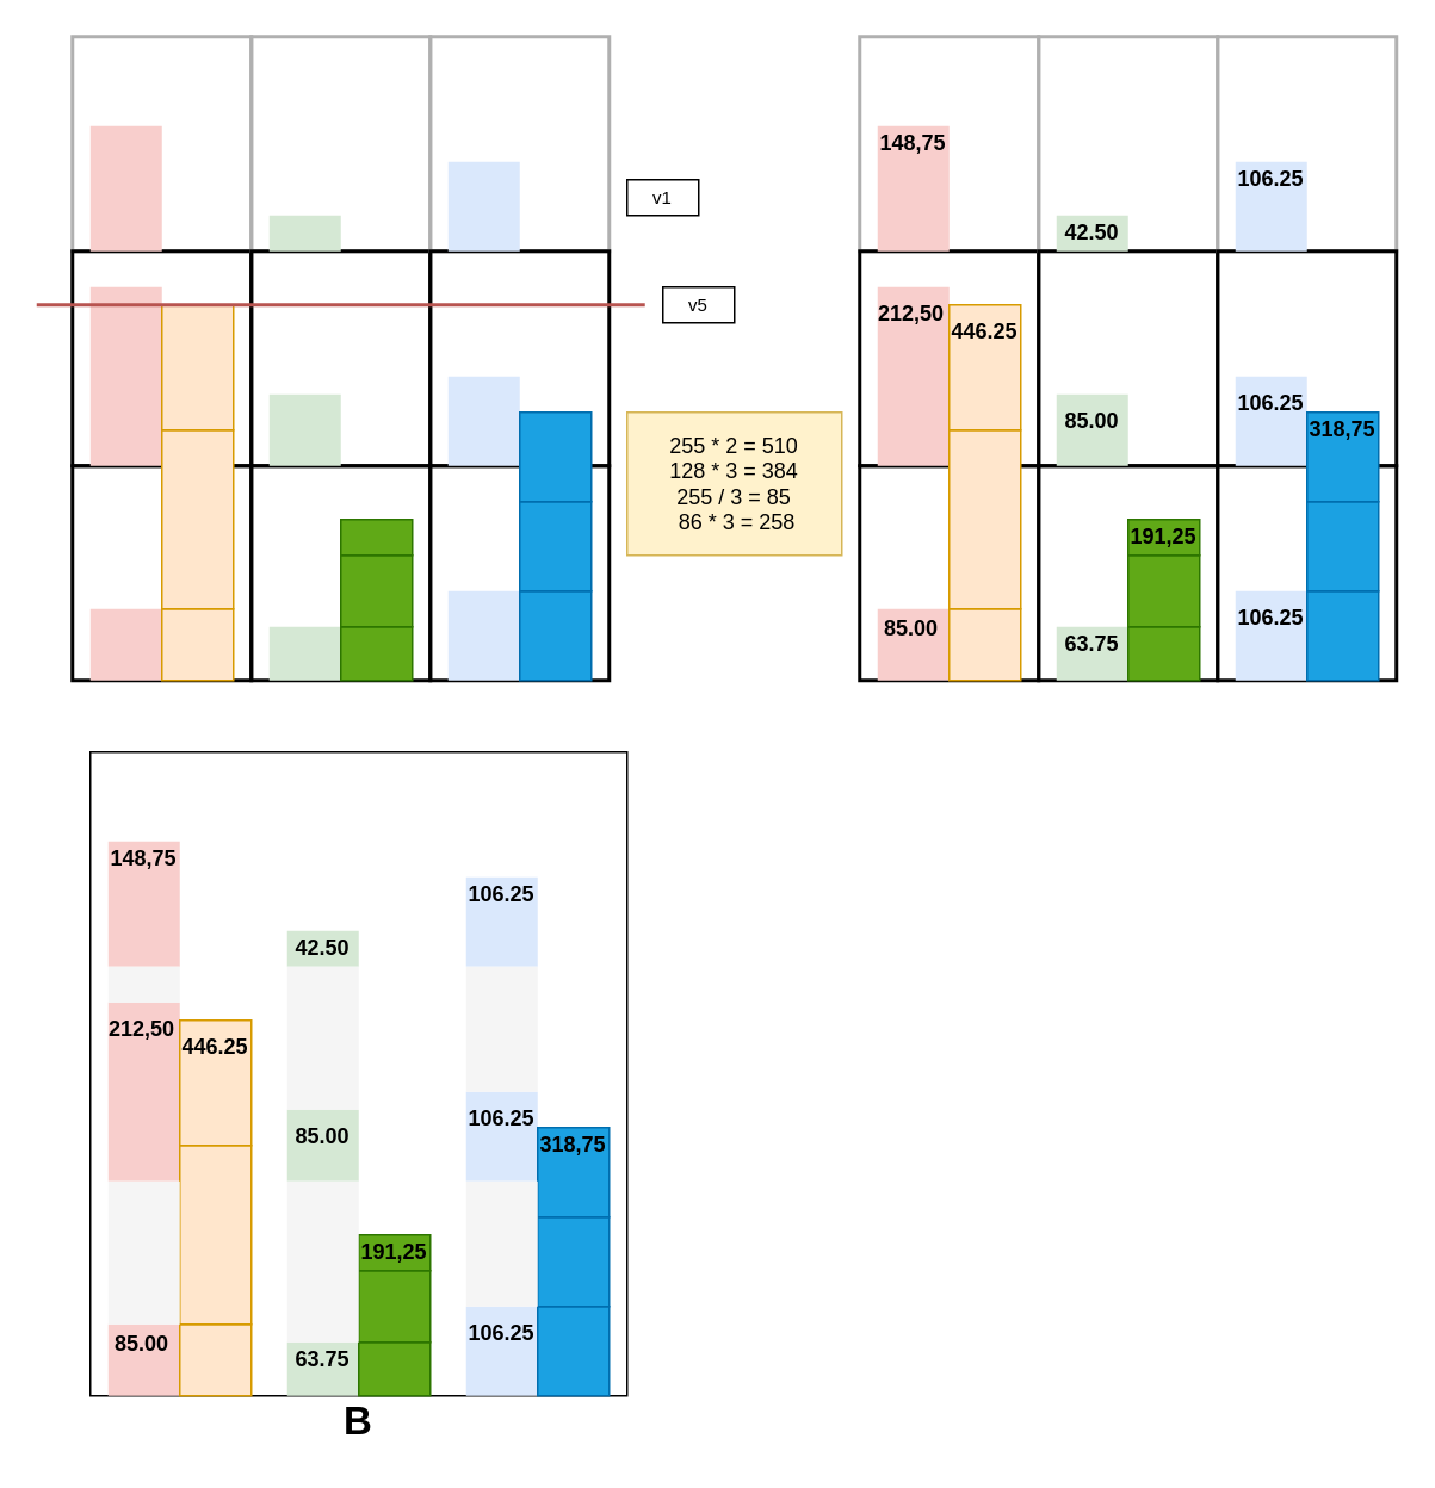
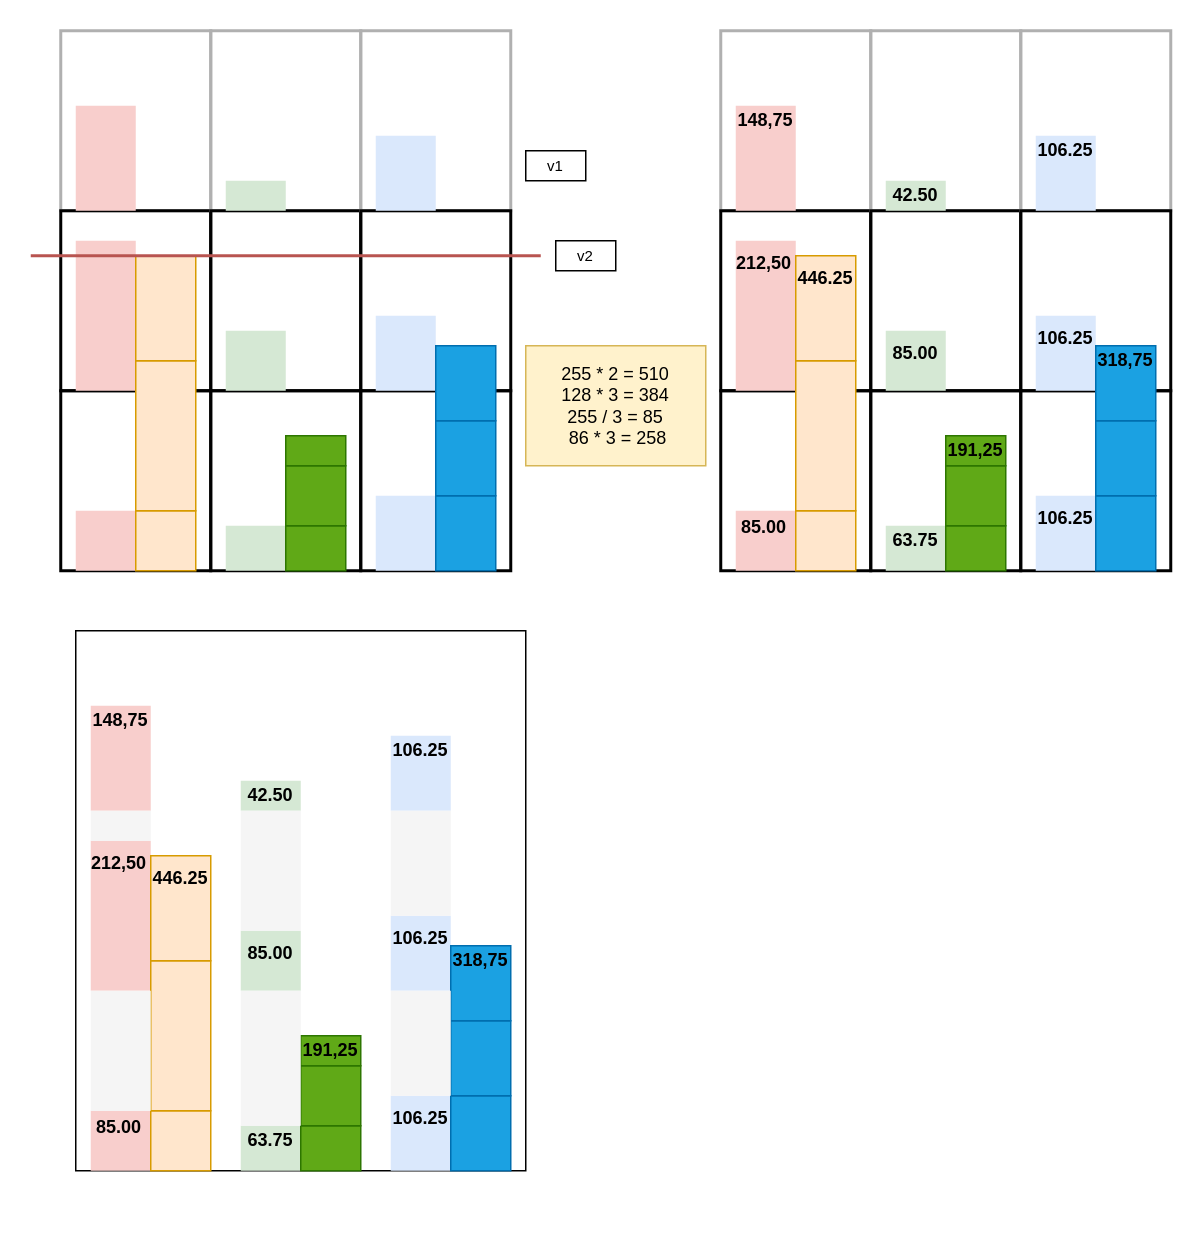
- <mxCell id="32" value="v5" style="rounded=0;whiteSpace=wrap;html=1;fontSize=10;" parent="1" vertex="1"><mxGeometry x="370" y="160" width="40" height="20" as="geometry" /></mxCell>
+ <mxCell id="32" value="v2" style="rounded=0;whiteSpace=wrap;html=1;fontSize=10;" parent="1" vertex="1"><mxGeometry x="370" y="160" width="40" height="20" as="geometry" /></mxCell>
- <mxCell id="109" value="B" style="text;html=1;align=center;verticalAlign=middle;whiteSpace=wrap;rounded=0;fontStyle=1;fontSize=22;" parent="1" vertex="1"><mxGeometry x="170" y="780" width="60" height="30" as="geometry" /></mxCell>
